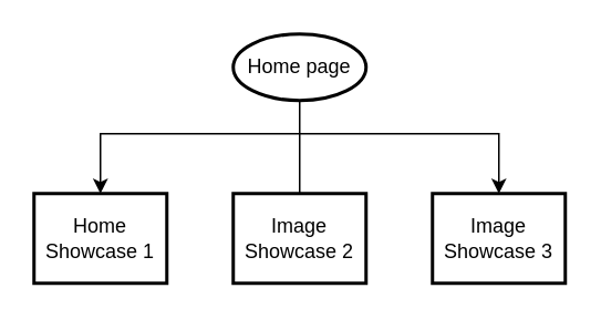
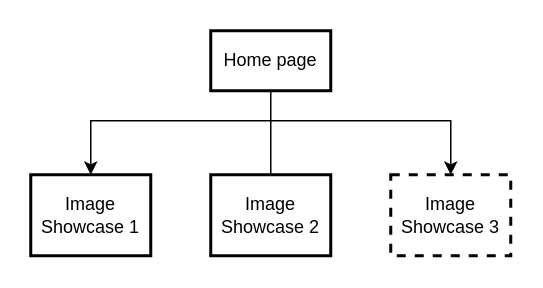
- <mxCell id="3" value="Home page" style="ellipse;whiteSpace=wrap;strokeWidth=2;" parent="1" vertex="1"><mxGeometry x="140" y="20" width="80" height="40" as="geometry" /></mxCell>
+ <mxCell id="3" value="Home page" style="whiteSpace=wrap;strokeWidth=2;" parent="1" vertex="1"><mxGeometry x="140" y="20" width="80" height="40" as="geometry" /></mxCell>
- <mxCell id="4" value="Home Showcase 1" style="whiteSpace=wrap;strokeWidth=2;" parent="1" vertex="1"><mxGeometry x="20" y="116" width="80" height="54" as="geometry" /></mxCell>
+ <mxCell id="4" value="Image Showcase 1" style="whiteSpace=wrap;strokeWidth=2;" parent="1" vertex="1"><mxGeometry x="20" y="116" width="80" height="54" as="geometry" /></mxCell>
- <mxCell id="6" value="Image Showcase 3" style="whiteSpace=wrap;strokeWidth=2;" parent="1" vertex="1"><mxGeometry x="260" y="116" width="80" height="54" as="geometry" /></mxCell>
+ <mxCell id="6" value="Image Showcase 3" style="whiteSpace=wrap;strokeWidth=2;dashed=1;" parent="1" vertex="1"><mxGeometry x="260" y="116" width="80" height="54" as="geometry" /></mxCell>
